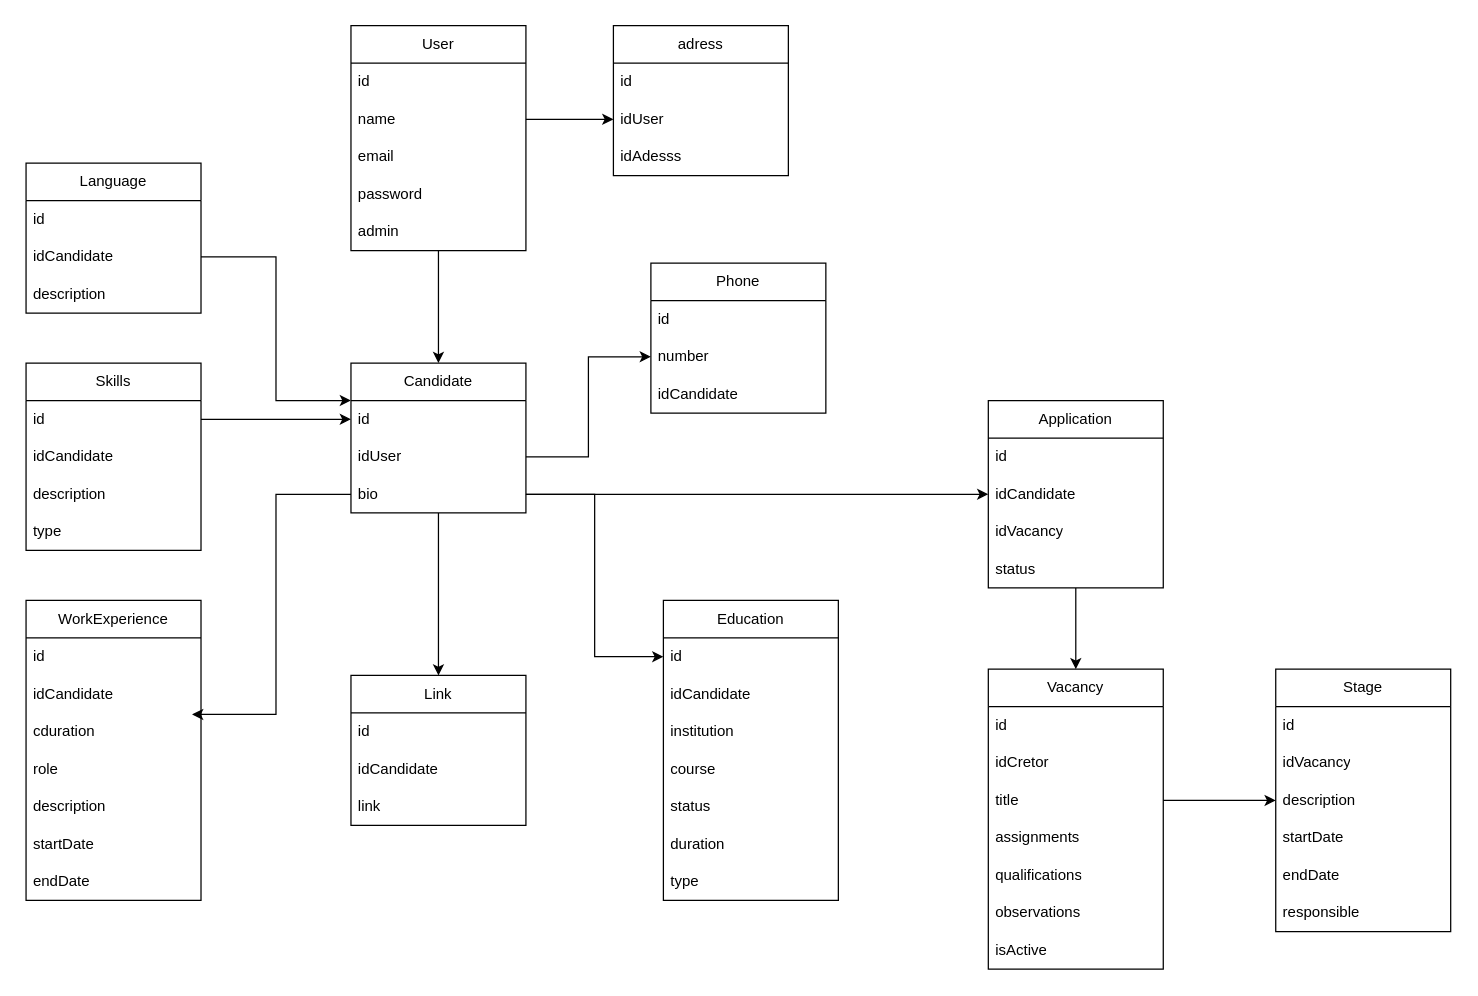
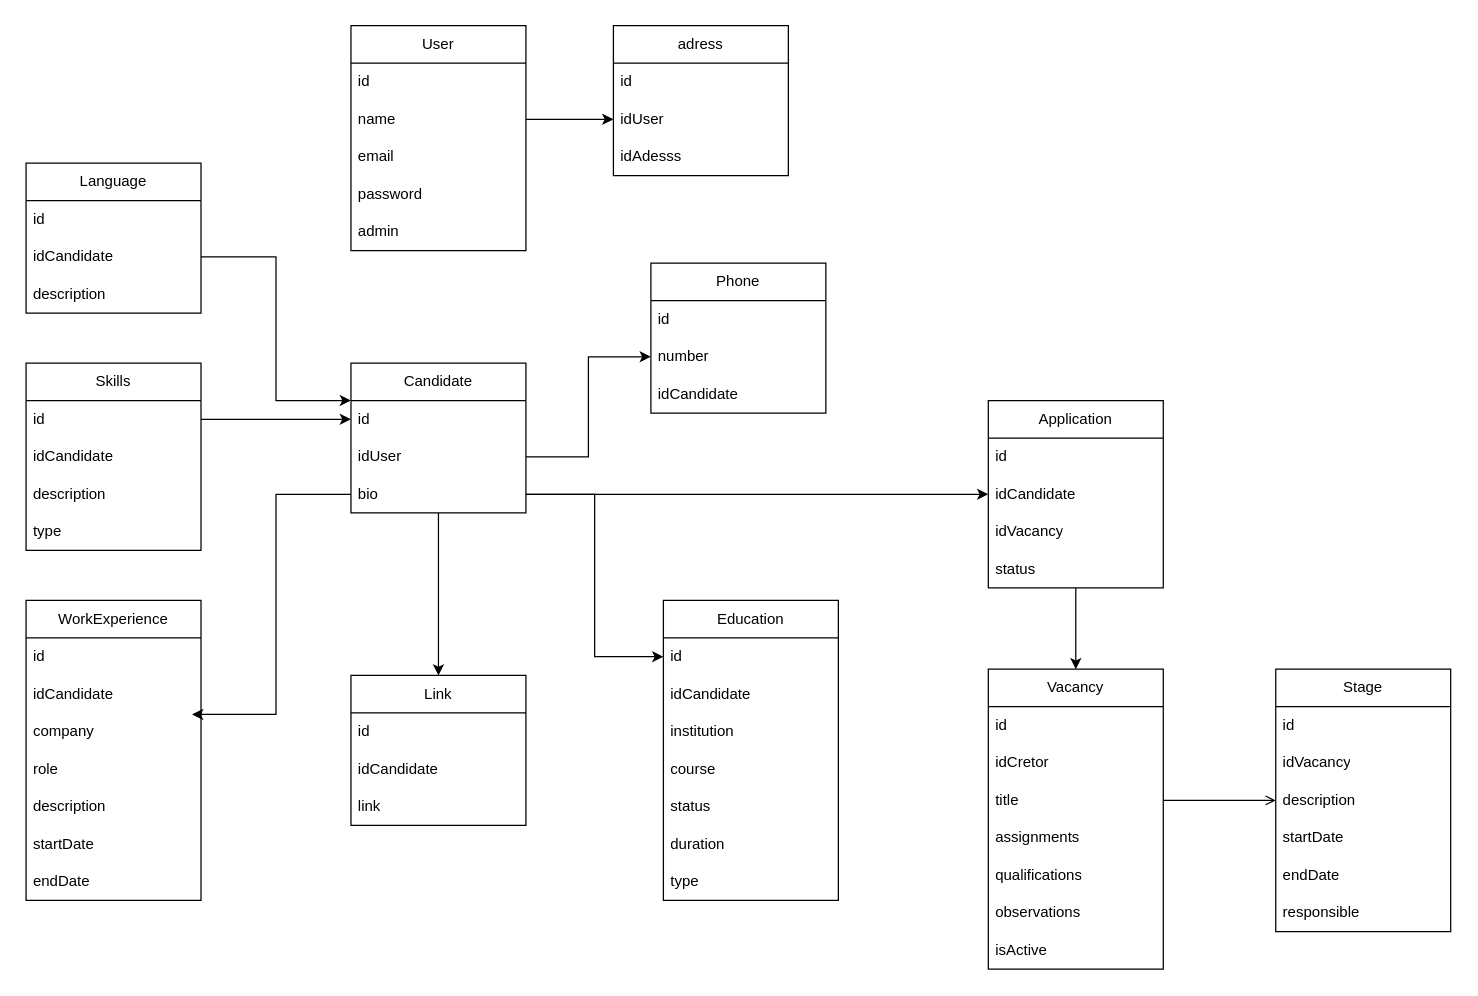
- <mxCell id="51" style="edgeStyle=orthogonalEdgeStyle;rounded=0;orthogonalLoop=1;jettySize=auto;html=1;" edge="1" parent="1" source="52" target="2"><mxGeometry relative="1" as="geometry" /></mxCell>
- <mxCell id="13" value="c&lt;span style=&quot;background-color: transparent; color: light-dark(rgb(0, 0, 0), rgb(255, 255, 255));&quot;&gt;duration&lt;/span&gt;" style="text;strokeColor=none;fillColor=none;align=left;verticalAlign=middle;spacingLeft=4;spacingRight=4;overflow=hidden;points=[[0,0.5],[1,0.5]];portConstraint=eastwest;rotatable=0;whiteSpace=wrap;html=1;" vertex="1" parent="10"><mxGeometry y="90" width="140" height="30" as="geometry" /></mxCell>
+ <mxCell id="13" value="c&lt;span style=&quot;background-color: transparent; color: light-dark(rgb(0, 0, 0), rgb(255, 255, 255));&quot;&gt;ompany&lt;/span&gt;" style="text;strokeColor=none;fillColor=none;align=left;verticalAlign=middle;spacingLeft=4;spacingRight=4;overflow=hidden;points=[[0,0.5],[1,0.5]];portConstraint=eastwest;rotatable=0;whiteSpace=wrap;html=1;" vertex="1" parent="10"><mxGeometry y="90" width="140" height="30" as="geometry" /></mxCell>
- <mxCell id="79" style="edgeStyle=orthogonalEdgeStyle;rounded=0;orthogonalLoop=1;jettySize=auto;html=1;entryX=0;entryY=0.5;entryDx=0;entryDy=0;" edge="1" parent="1" source="39" target="44"><mxGeometry relative="1" as="geometry" /></mxCell>
+ <mxCell id="79" style="edgeStyle=orthogonalEdgeStyle;rounded=0;orthogonalLoop=1;jettySize=auto;html=1;entryX=0;entryY=0.5;entryDx=0;entryDy=0;endArrow=open;" edge="1" parent="1" source="39" target="44"><mxGeometry relative="1" as="geometry" /></mxCell>
